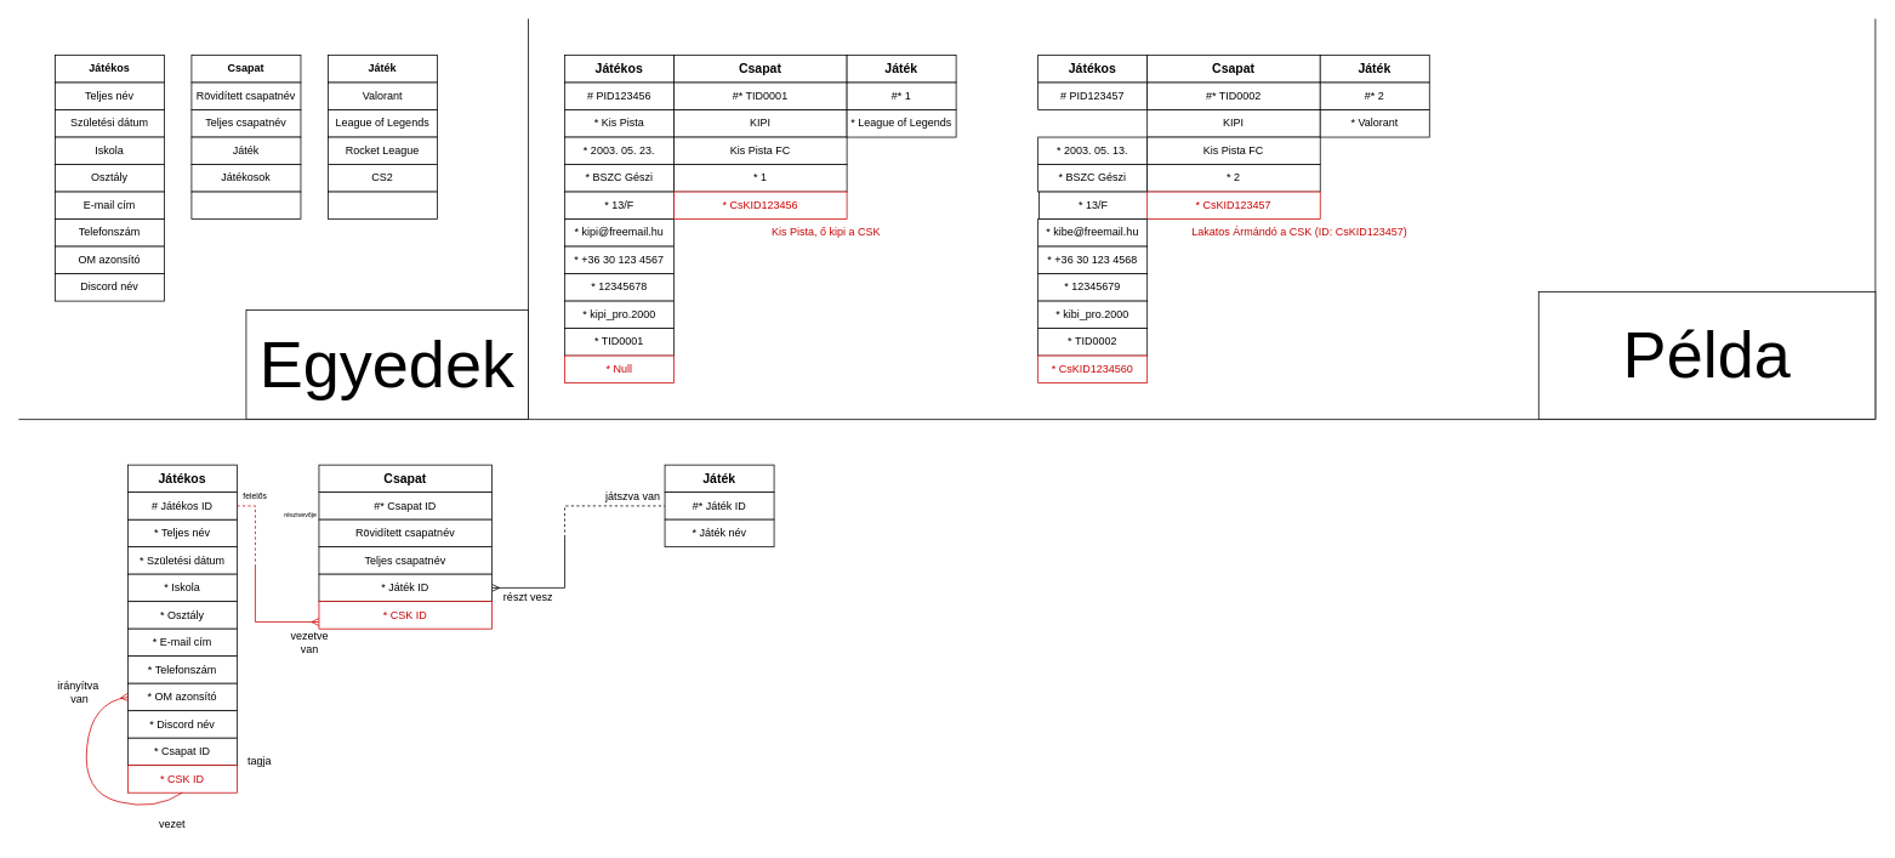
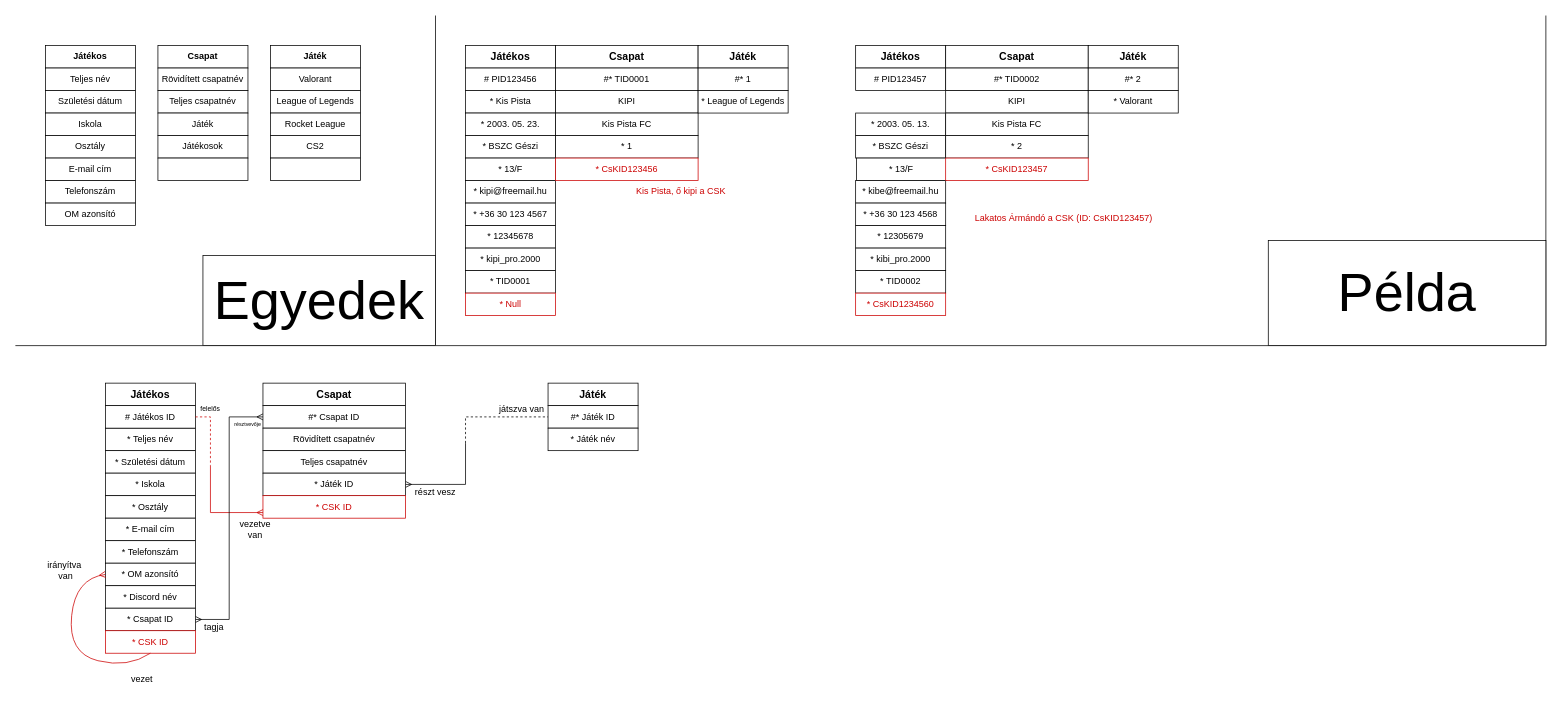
- <mxCell id="91" value="Lakatos Ármándó a CSK (ID: CsKID123457)" style="text;html=1;align=center;verticalAlign=middle;whiteSpace=wrap;rounded=0;strokeColor=none;fontColor=#CC0000;" vertex="1" parent="1"><mxGeometry x="1300" y="240" width="255" height="30" as="geometry" /></mxCell>
+ <mxCell id="91" value="Lakatos Ármándó a CSK (ID: CsKID123457)" style="text;html=1;align=center;verticalAlign=middle;whiteSpace=wrap;rounded=0;strokeColor=none;fontColor=#CC0000;" vertex="1" parent="1"><mxGeometry x="1290" y="275" width="255" height="30" as="geometry" /></mxCell>
- <mxCell id="22" value="Discord név" style="rounded=0;whiteSpace=wrap;html=1;" vertex="1" parent="1"><mxGeometry x="60" y="300" width="120" height="30" as="geometry" /></mxCell>
- <mxCell id="73" value="* 12345679" style="rounded=0;whiteSpace=wrap;html=1;" vertex="1" parent="1"><mxGeometry x="1140" y="300" width="120" height="30" as="geometry" /></mxCell>
+ <mxCell id="73" value="* 12305679" style="rounded=0;whiteSpace=wrap;html=1;" vertex="1" parent="1"><mxGeometry x="1140" y="300" width="120" height="30" as="geometry" /></mxCell>
+ <mxCell id="46" style="edgeStyle=orthogonalEdgeStyle;rounded=0;orthogonalLoop=1;jettySize=auto;html=1;entryX=0;entryY=0.5;entryDx=0;entryDy=0;startArrow=ERmany;startFill=0;endArrow=ERmany;endFill=0;" edge="1" parent="1" source="47" target="27"><mxGeometry relative="1" as="geometry" /></mxCell>
